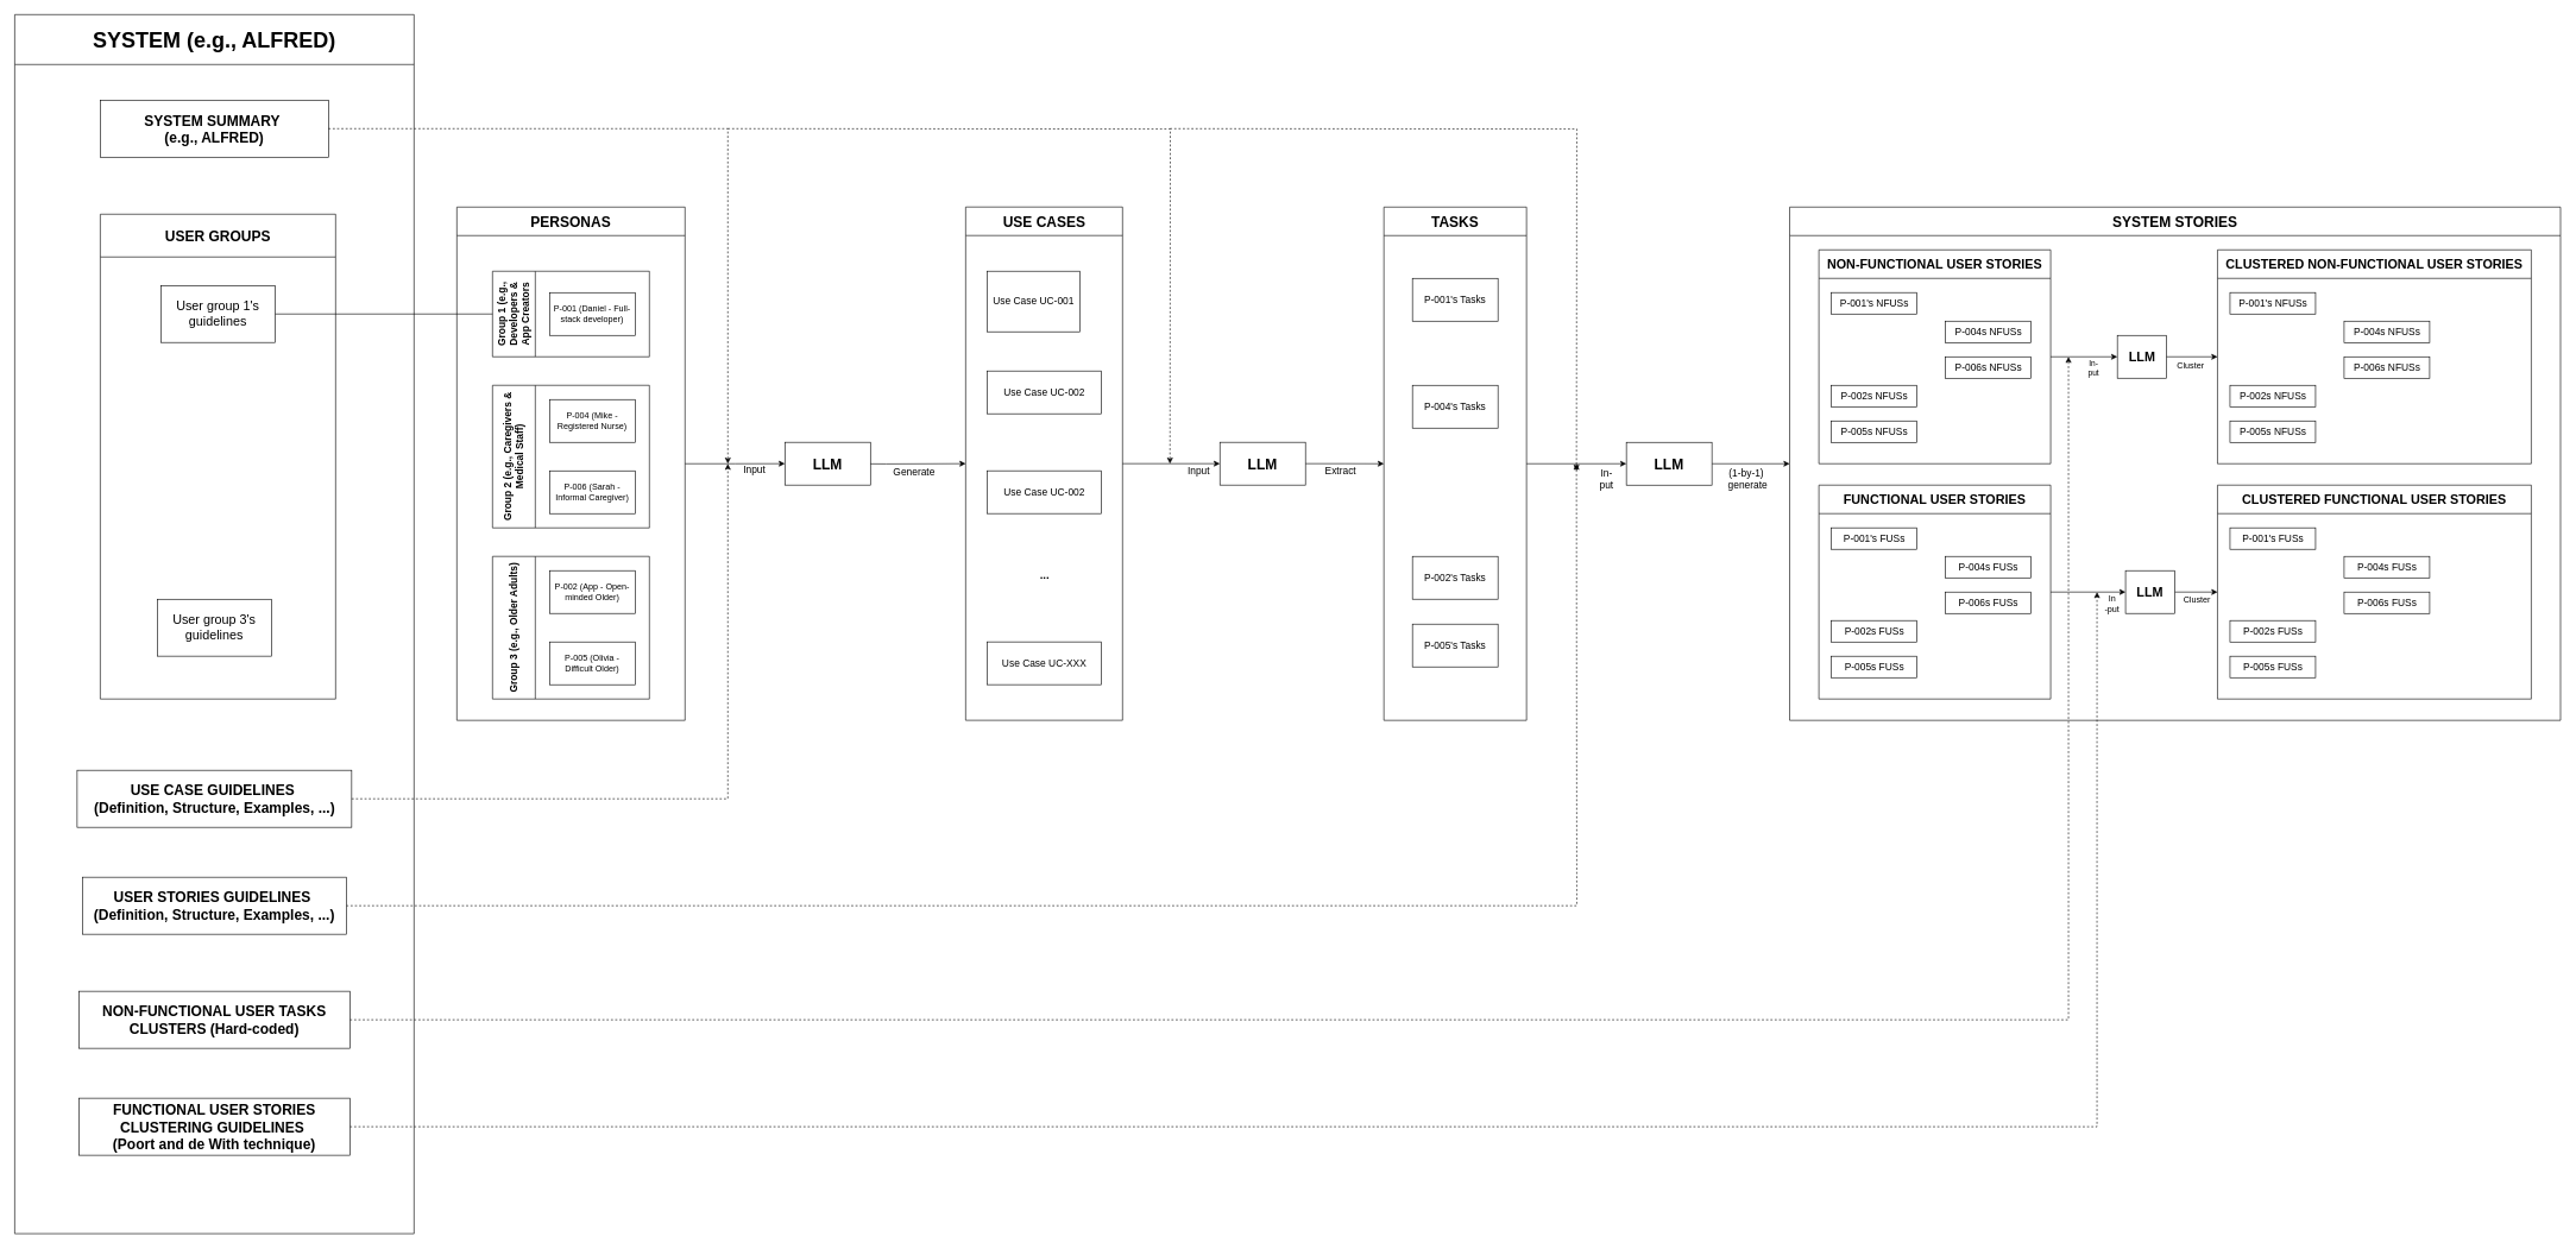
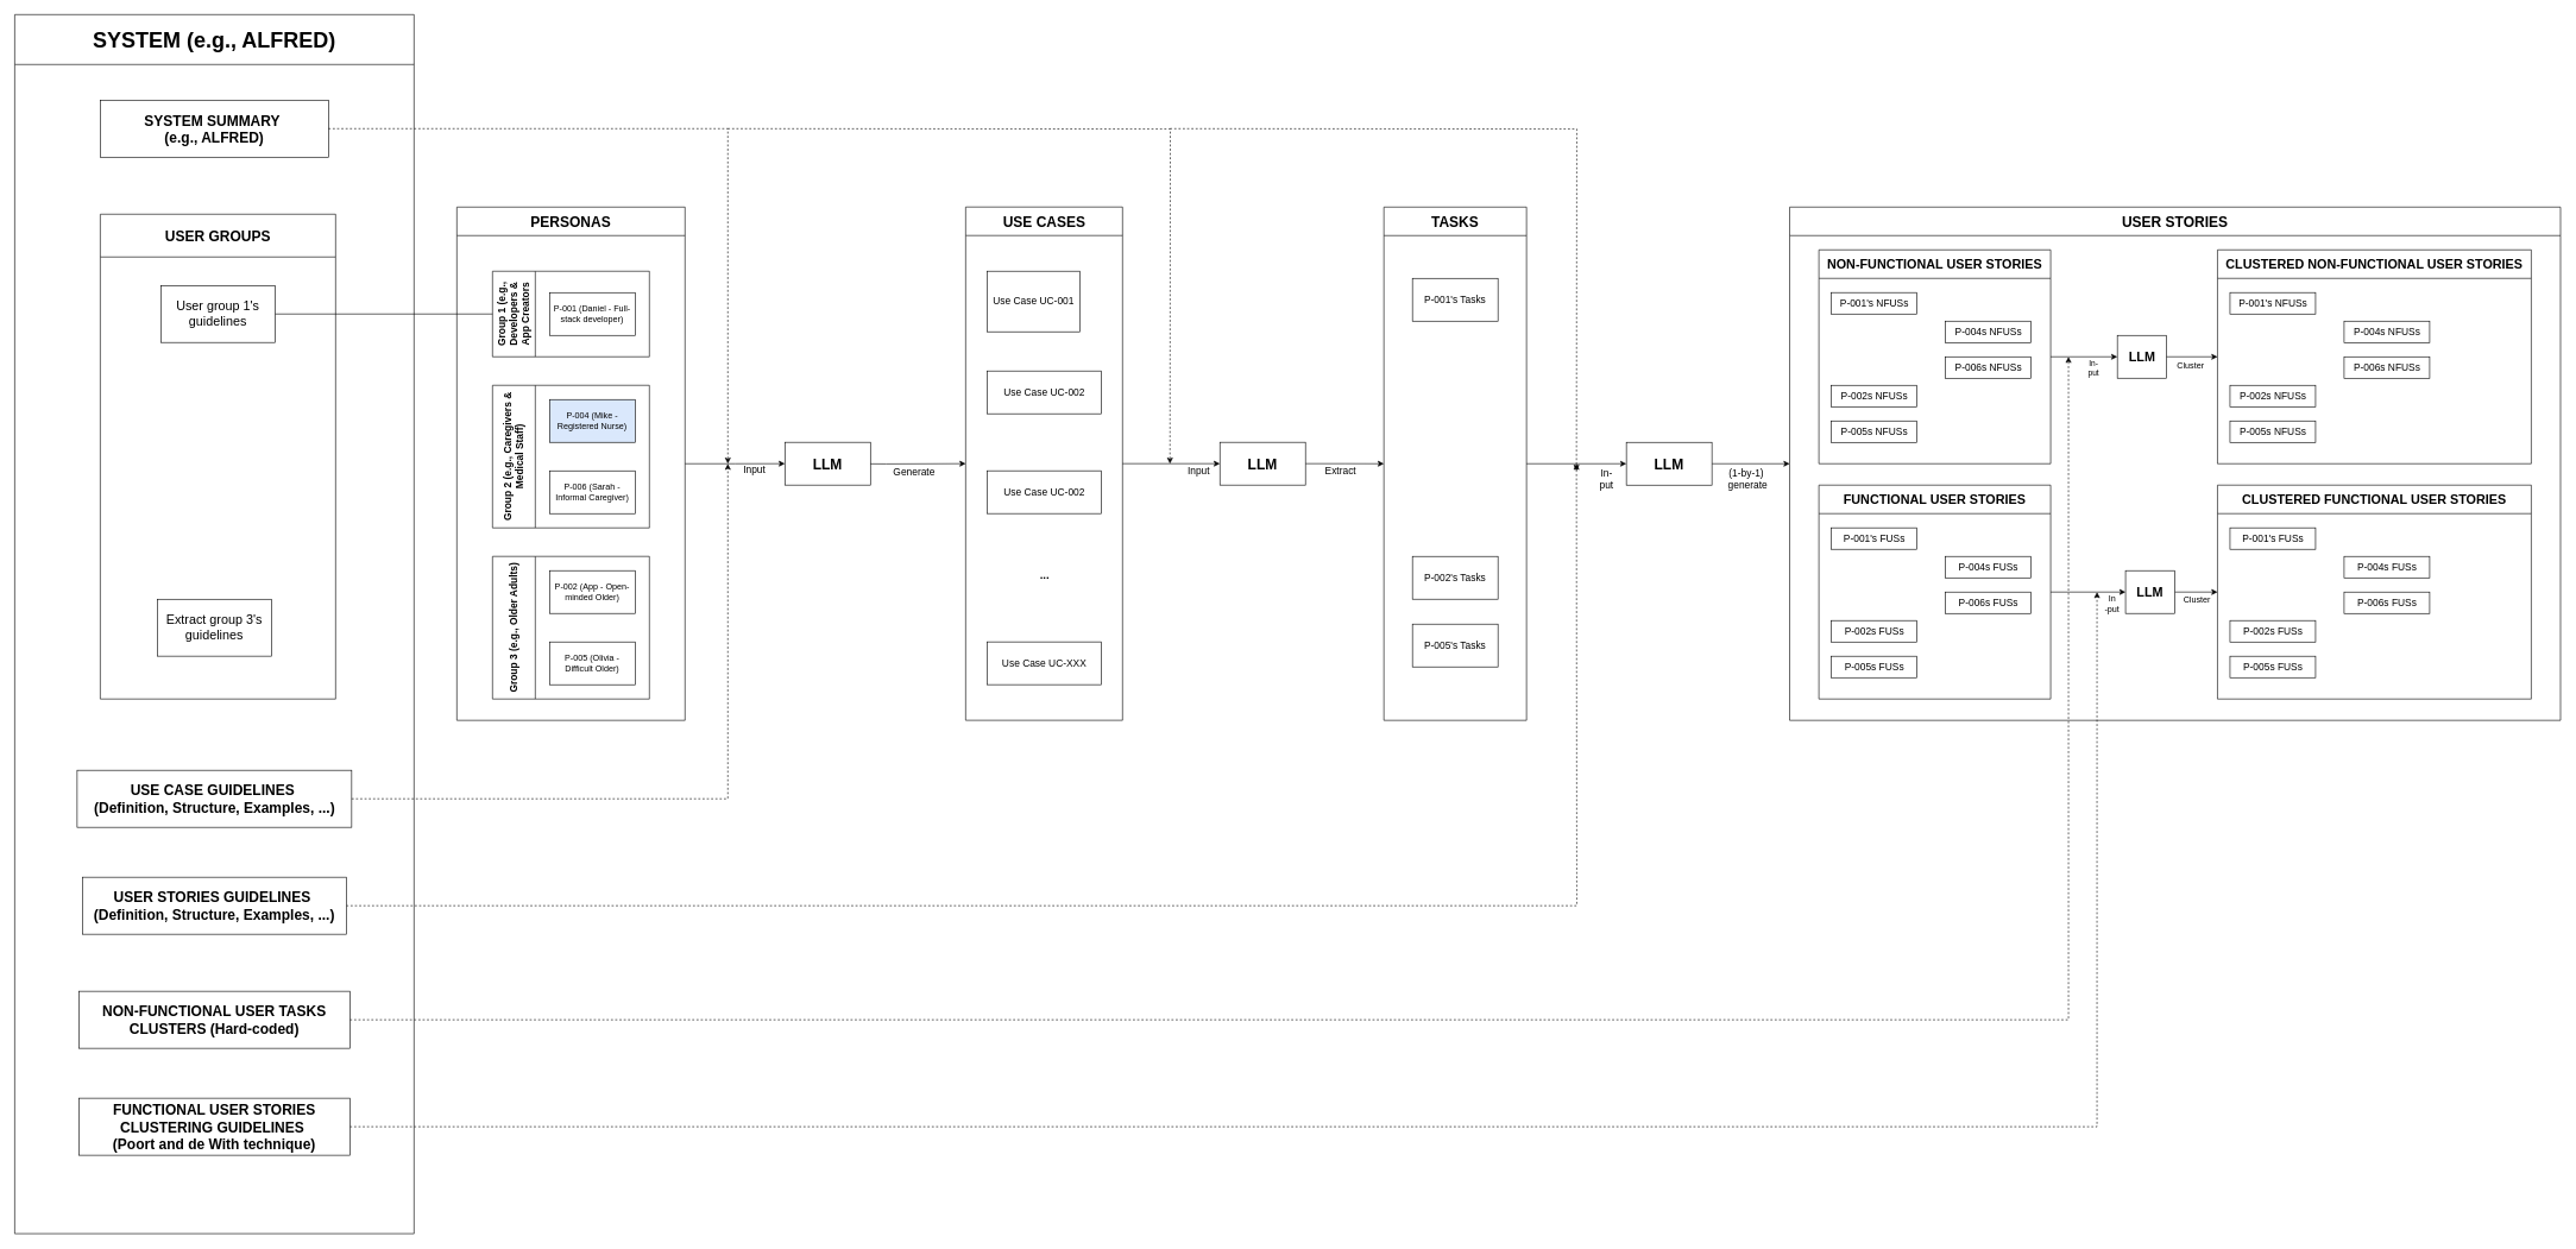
- <mxCell id="45" value="&lt;font style=&quot;font-size: 20px;&quot;&gt;SYSTEM STORIES&lt;/font&gt;" style="swimlane;whiteSpace=wrap;html=1;startSize=40;" vertex="1" parent="1"><mxGeometry x="2509" y="290" width="1081" height="720" as="geometry" /></mxCell>
+ <mxCell id="45" value="&lt;font style=&quot;font-size: 20px;&quot;&gt;USER STORIES&lt;/font&gt;" style="swimlane;whiteSpace=wrap;html=1;startSize=40;" vertex="1" parent="1"><mxGeometry x="2509" y="290" width="1081" height="720" as="geometry" /></mxCell>
- <mxCell id="27" value="&lt;font style=&quot;font-size: 14px;&quot;&gt;P-004's Tasks&lt;/font&gt;" style="rounded=0;whiteSpace=wrap;html=1;" vertex="1" parent="25"><mxGeometry x="40" y="250" width="120" height="60" as="geometry" /></mxCell>
- <mxCell id="8" value="P-004 (Mike - Registered Nurse)" style="rounded=0;whiteSpace=wrap;html=1;" vertex="1" parent="7"><mxGeometry x="80" y="20" width="120" height="60" as="geometry" /></mxCell>
+ <mxCell id="8" value="P-004 (Mike - Registered Nurse)" style="rounded=0;whiteSpace=wrap;html=1;fillColor=#dae8fc;" vertex="1" parent="7"><mxGeometry x="80" y="20" width="120" height="60" as="geometry" /></mxCell>
- <mxCell id="37" value="&lt;font style=&quot;font-size: 18px;&quot;&gt;User group 3&lt;/font&gt;&lt;span style=&quot;font-size: 18px; background-color: transparent; color: light-dark(rgb(0, 0, 0), rgb(255, 255, 255));&quot;&gt;'s guidelines&lt;/span&gt;" style="rounded=0;whiteSpace=wrap;html=1;" vertex="1" parent="35"><mxGeometry x="80" y="540.1" width="160" height="79.81" as="geometry" /></mxCell>
+ <mxCell id="37" value="&lt;font style=&quot;font-size: 18px;&quot;&gt;Extract group 3&lt;/font&gt;&lt;span style=&quot;font-size: 18px; background-color: transparent; color: light-dark(rgb(0, 0, 0), rgb(255, 255, 255));&quot;&gt;'s guidelines&lt;/span&gt;" style="rounded=0;whiteSpace=wrap;html=1;" vertex="1" parent="35"><mxGeometry x="80" y="540.1" width="160" height="79.81" as="geometry" /></mxCell>
